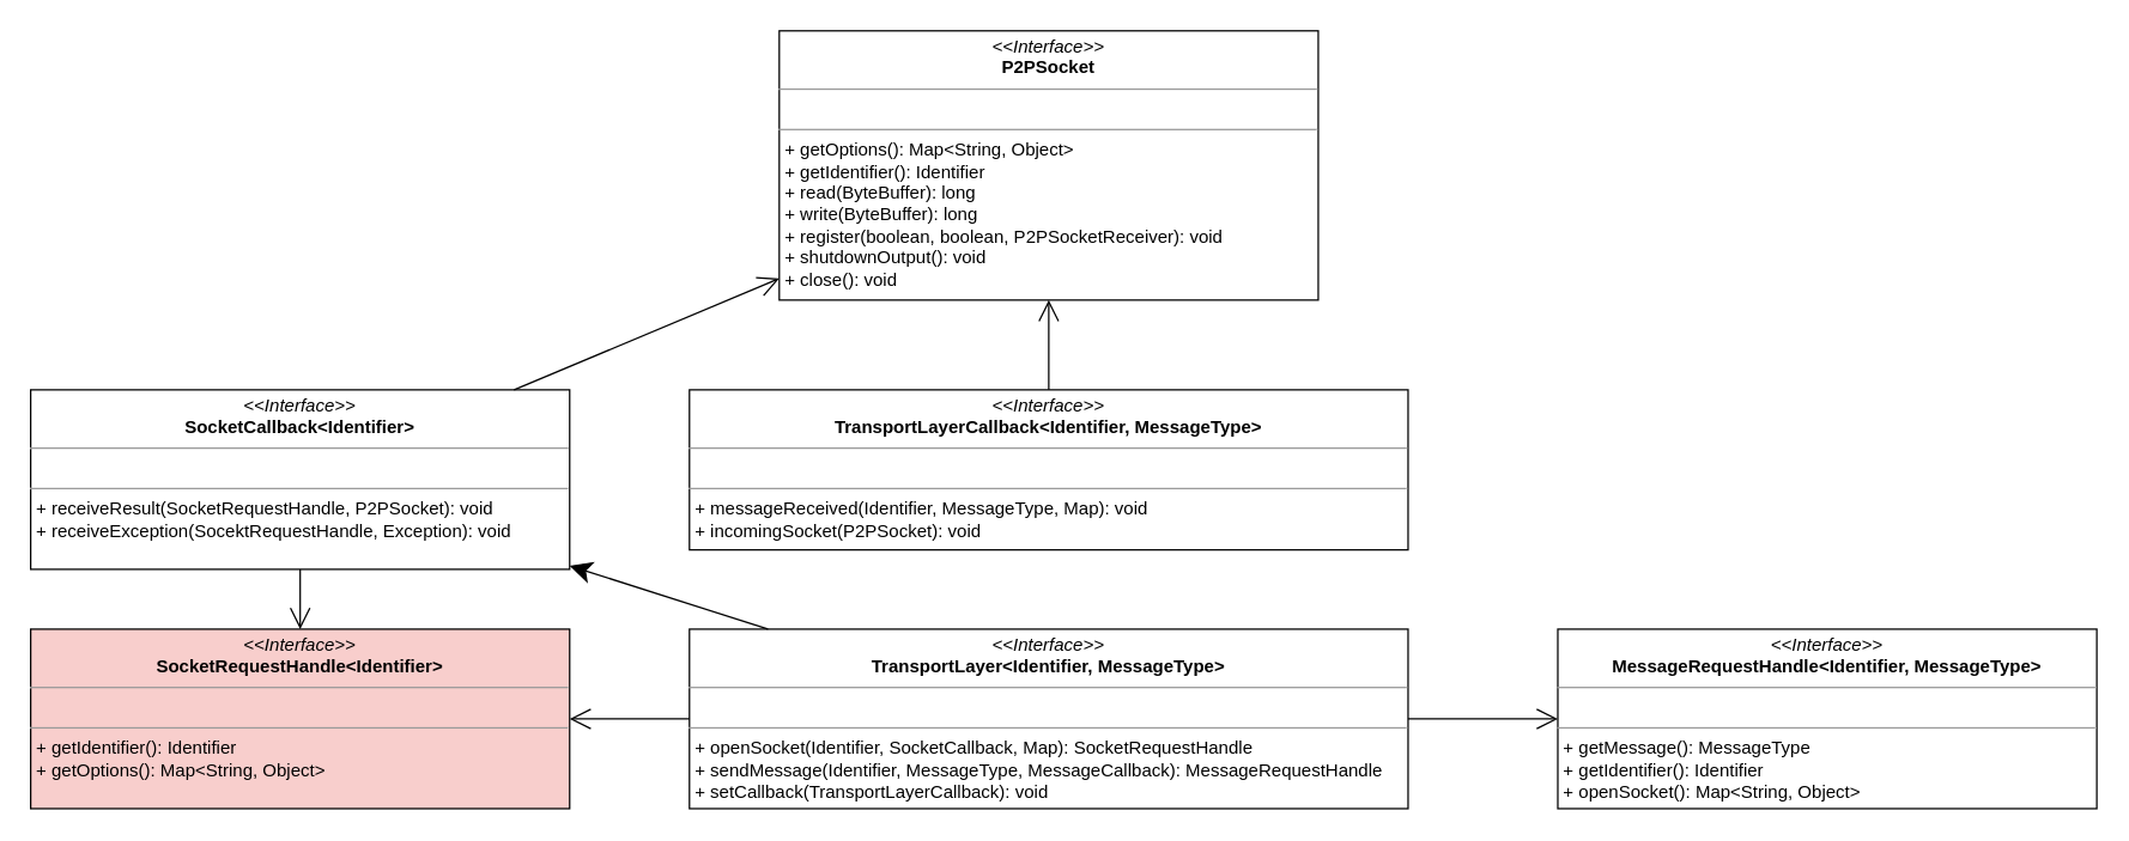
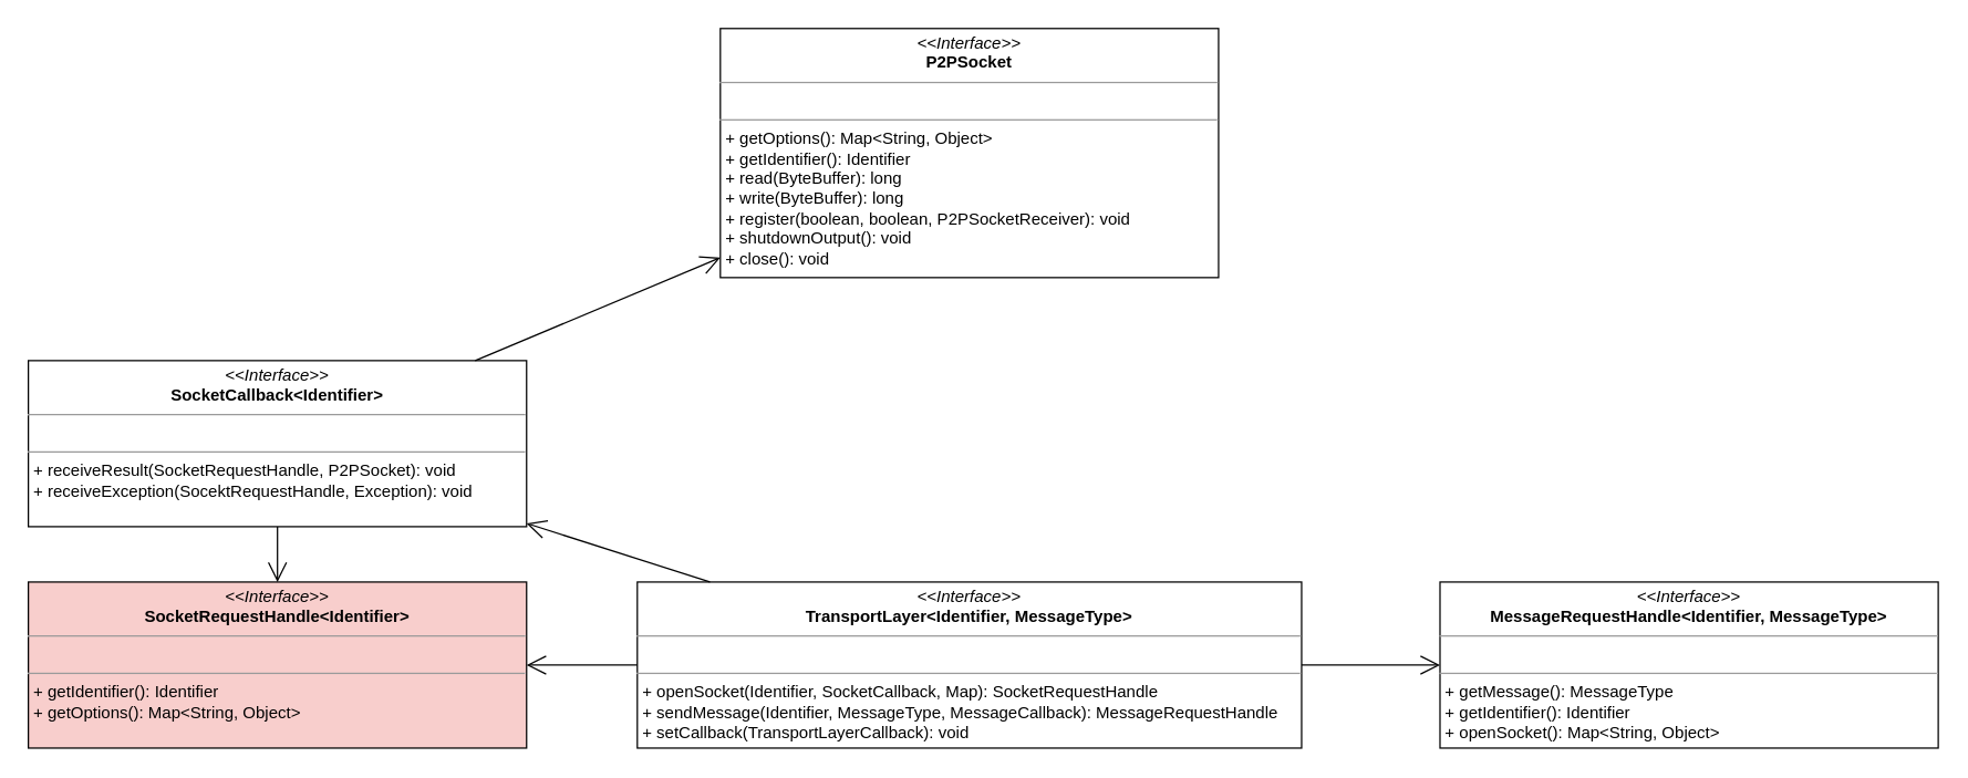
- <mxCell id="4" value="" style="endArrow=open;endFill=1;endSize=12;html=1;rounded=0;" parent="1" source="2" target="3" edge="1"><mxGeometry width="160" relative="1" as="geometry"><mxPoint x="650" y="220" as="sourcePoint" /><mxPoint x="810" y="220" as="targetPoint" /></mxGeometry></mxCell>
- <mxCell id="2" value="&lt;p style=&quot;margin:0px;margin-top:4px;text-align:center;&quot;&gt;&lt;i&gt;&amp;lt;&amp;lt;Interface&amp;gt;&amp;gt;&lt;/i&gt;&lt;br&gt;&lt;b style=&quot;&quot;&gt;TransportLayerCallback&lt;/b&gt;&lt;b&gt;&amp;lt;Identifier, MessageType&amp;gt;&lt;/b&gt;&lt;/p&gt;&lt;hr size=&quot;1&quot;&gt;&lt;p style=&quot;margin:0px;margin-left:4px;&quot;&gt;&lt;br&gt;&lt;/p&gt;&lt;hr size=&quot;1&quot;&gt;&lt;p style=&quot;margin:0px;margin-left:4px;&quot;&gt;+ messageReceived&lt;span style=&quot;background-color: initial;&quot;&gt;(Identifier, MessageType, Map): void&lt;/span&gt;&lt;/p&gt;&lt;p style=&quot;margin:0px;margin-left:4px;&quot;&gt;+&amp;nbsp;incomingSocket(P2PSocket)&lt;span style=&quot;background-color: initial;&quot;&gt;: void&lt;/span&gt;&lt;/p&gt;" style="verticalAlign=top;align=left;overflow=fill;fontSize=12;fontFamily=Helvetica;html=1;rounded=0;shadow=0;comic=0;labelBackgroundColor=none;strokeWidth=1" parent="1" vertex="1"><mxGeometry x="460" y="260" width="480" height="107" as="geometry" /></mxCell>
- <mxCell id="11" value="" style="endArrow=classic;endFill=1;endSize=12;html=1;rounded=0;" parent="1" source="5" target="10" edge="1"><mxGeometry width="160" relative="1" as="geometry"><mxPoint x="470" y="490" as="sourcePoint" /><mxPoint x="390" y="490" as="targetPoint" /></mxGeometry></mxCell>
+ <mxCell id="11" value="" style="endArrow=open;endFill=1;endSize=12;html=1;rounded=0;" parent="1" source="5" target="10" edge="1"><mxGeometry width="160" relative="1" as="geometry"><mxPoint x="470" y="490" as="sourcePoint" /><mxPoint x="390" y="490" as="targetPoint" /></mxGeometry></mxCell>
